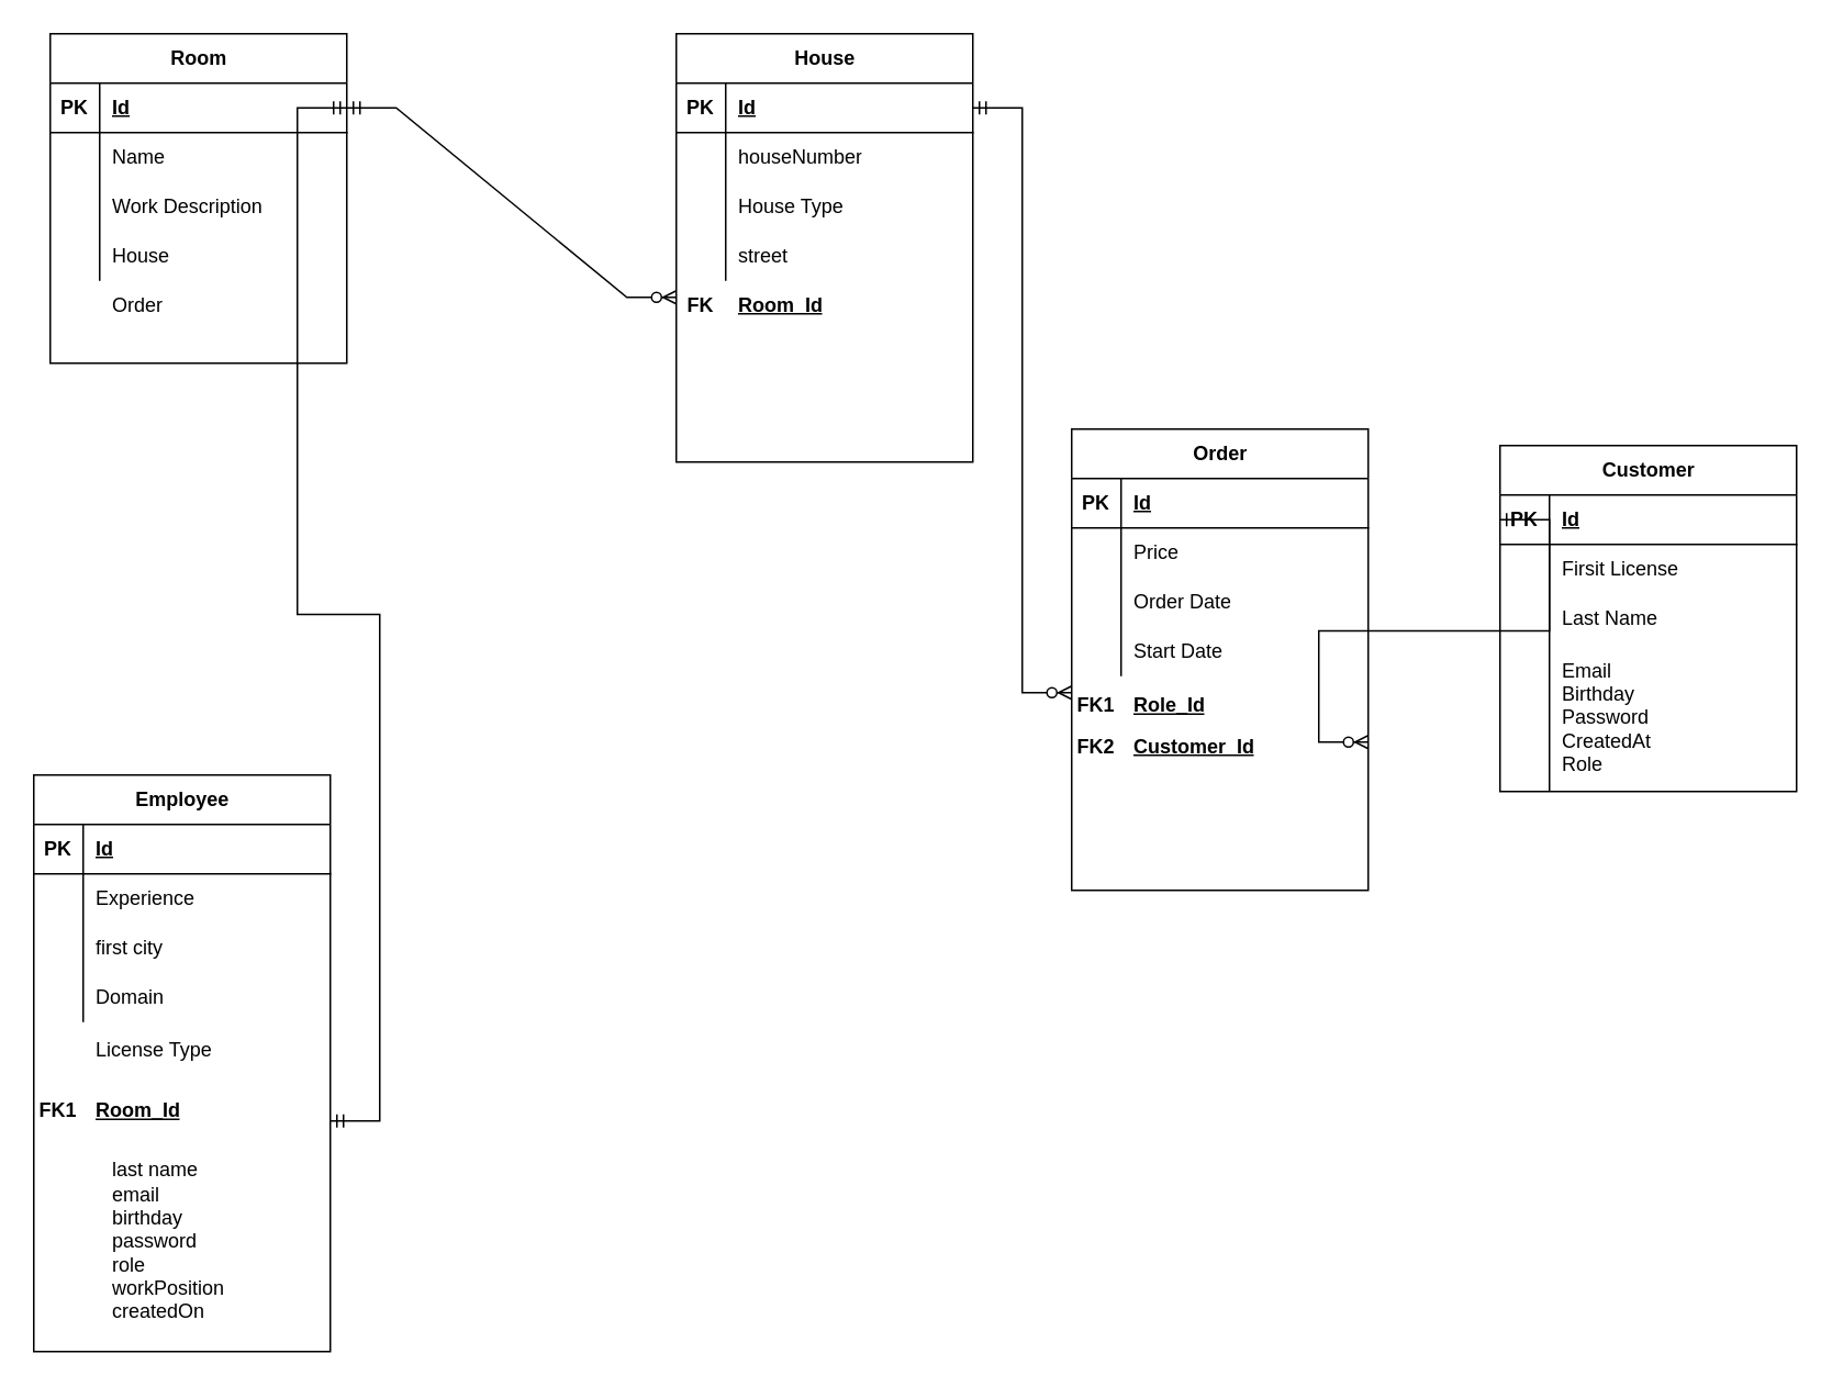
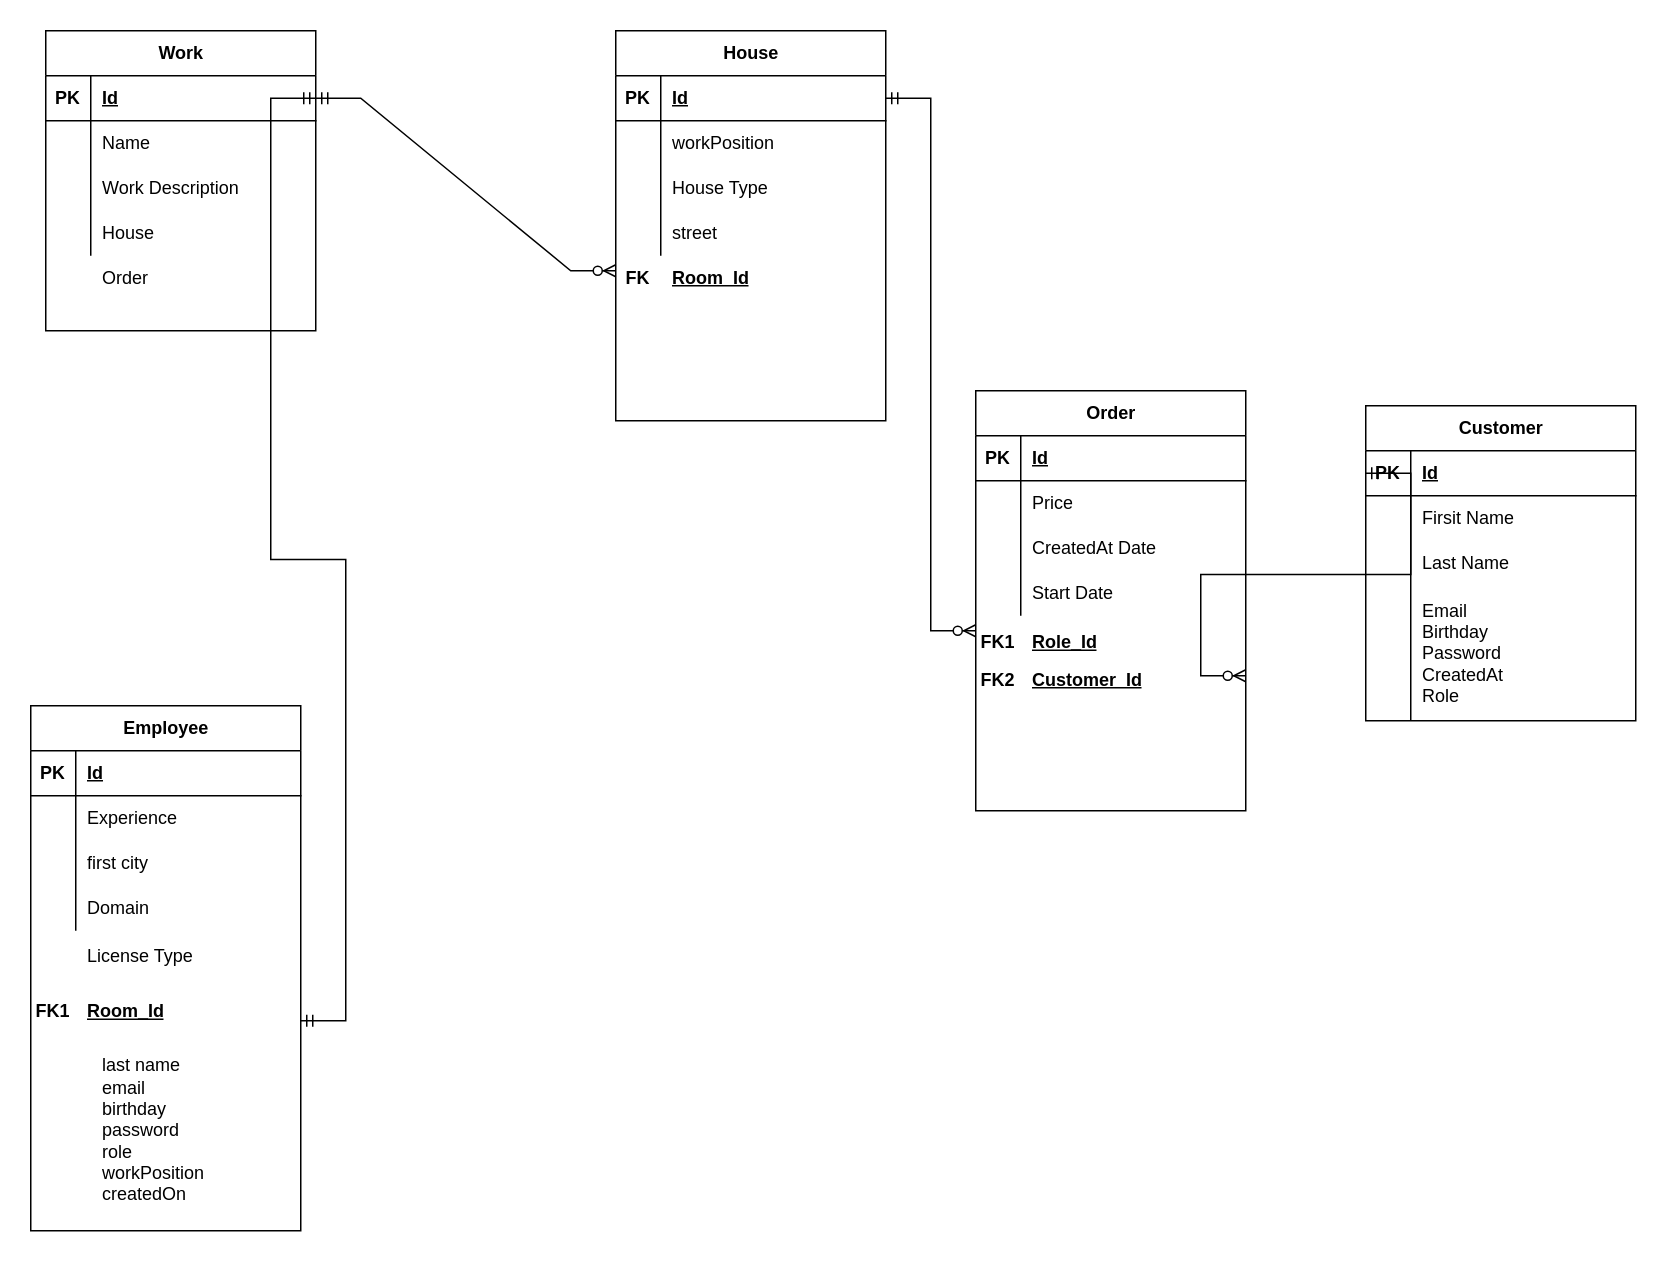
- <mxCell id="47" value="Room" style="shape=table;startSize=30;container=1;collapsible=1;childLayout=tableLayout;fixedRows=1;rowLines=0;fontStyle=1;align=center;resizeLast=1;html=1;" parent="1" vertex="1"><mxGeometry x="30" y="20" width="180" height="200" as="geometry" /></mxCell>
+ <mxCell id="47" value="Work" style="shape=table;startSize=30;container=1;collapsible=1;childLayout=tableLayout;fixedRows=1;rowLines=0;fontStyle=1;align=center;resizeLast=1;html=1;" parent="1" vertex="1"><mxGeometry x="30" y="20" width="180" height="200" as="geometry" /></mxCell>
- <mxCell id="8" value="houseNumber" style="shape=partialRectangle;connectable=0;fillColor=none;top=0;left=0;bottom=0;right=0;align=left;spacingLeft=6;overflow=hidden;whiteSpace=wrap;html=1;" parent="6" vertex="1"><mxGeometry x="30" width="150" height="30" as="geometry"><mxRectangle width="150" height="30" as="alternateBounds" /></mxGeometry></mxCell>
+ <mxCell id="8" value="workPosition" style="shape=partialRectangle;connectable=0;fillColor=none;top=0;left=0;bottom=0;right=0;align=left;spacingLeft=6;overflow=hidden;whiteSpace=wrap;html=1;" parent="6" vertex="1"><mxGeometry x="30" width="150" height="30" as="geometry"><mxRectangle width="150" height="30" as="alternateBounds" /></mxGeometry></mxCell>
- <mxCell id="21" value="Firsit License" style="shape=partialRectangle;connectable=0;fillColor=none;top=0;left=0;bottom=0;right=0;align=left;spacingLeft=6;overflow=hidden;whiteSpace=wrap;html=1;" parent="19" vertex="1"><mxGeometry x="30" width="150" height="30" as="geometry"><mxRectangle width="150" height="30" as="alternateBounds" /></mxGeometry></mxCell>
+ <mxCell id="21" value="Firsit Name" style="shape=partialRectangle;connectable=0;fillColor=none;top=0;left=0;bottom=0;right=0;align=left;spacingLeft=6;overflow=hidden;whiteSpace=wrap;html=1;" parent="19" vertex="1"><mxGeometry x="30" width="150" height="30" as="geometry"><mxRectangle width="150" height="30" as="alternateBounds" /></mxGeometry></mxCell>
- <mxCell id="76" value="Order Date" style="shape=partialRectangle;connectable=0;fillColor=none;top=0;left=0;bottom=0;right=0;align=left;spacingLeft=6;overflow=hidden;whiteSpace=wrap;html=1;" parent="74" vertex="1"><mxGeometry x="30" width="150" height="30" as="geometry"><mxRectangle width="150" height="30" as="alternateBounds" /></mxGeometry></mxCell>
+ <mxCell id="76" value="CreatedAt Date" style="shape=partialRectangle;connectable=0;fillColor=none;top=0;left=0;bottom=0;right=0;align=left;spacingLeft=6;overflow=hidden;whiteSpace=wrap;html=1;" parent="74" vertex="1"><mxGeometry x="30" width="150" height="30" as="geometry"><mxRectangle width="150" height="30" as="alternateBounds" /></mxGeometry></mxCell>
